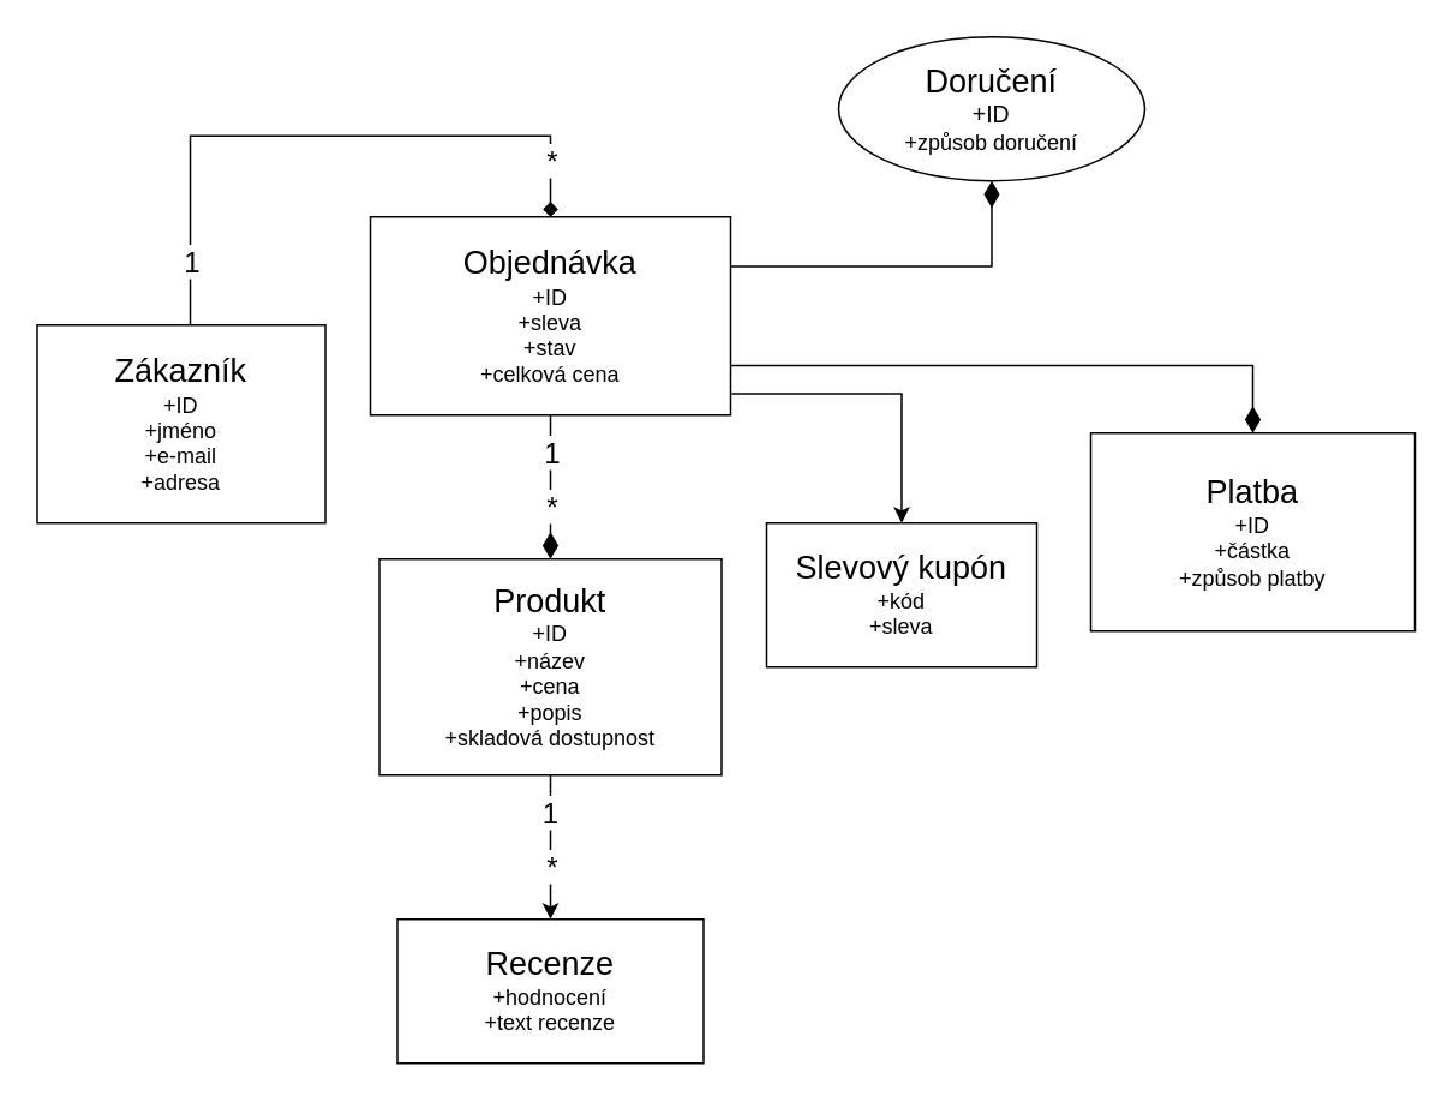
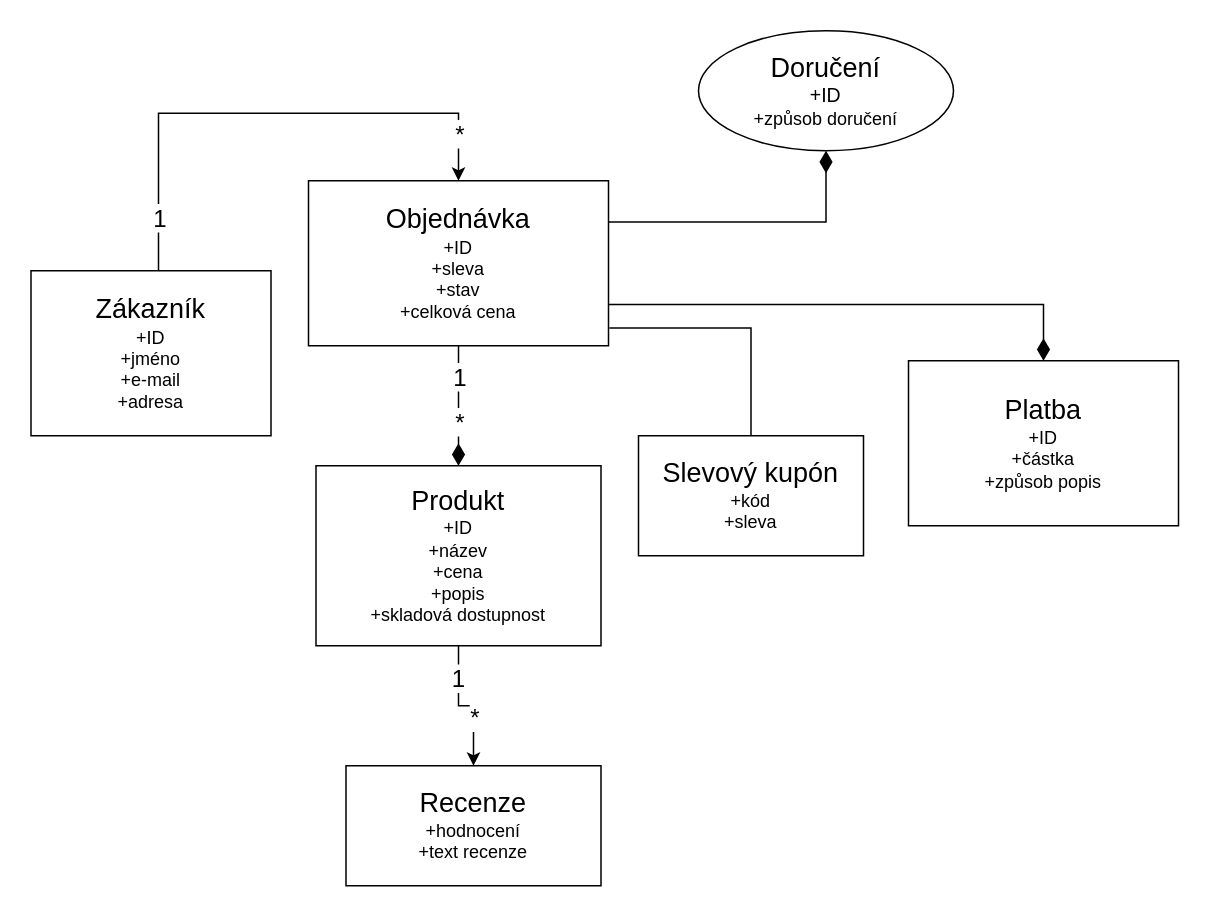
- <mxCell id="2" style="edgeStyle=orthogonalEdgeStyle;rounded=0;orthogonalLoop=1;jettySize=auto;html=1;entryX=0.5;entryY=0;entryDx=0;entryDy=0;endArrow=diamond;" edge="1" parent="1" source="5" target="16"><mxGeometry relative="1" as="geometry"><Array as="points"><mxPoint x="105" y="75" /><mxPoint x="305" y="75" /></Array></mxGeometry></mxCell>
+ <mxCell id="2" style="edgeStyle=orthogonalEdgeStyle;rounded=0;orthogonalLoop=1;jettySize=auto;html=1;entryX=0.5;entryY=0;entryDx=0;entryDy=0;" edge="1" parent="1" source="5" target="16"><mxGeometry relative="1" as="geometry"><Array as="points"><mxPoint x="105" y="75" /><mxPoint x="305" y="75" /></Array></mxGeometry></mxCell>
- <mxCell id="15" style="edgeStyle=orthogonalEdgeStyle;rounded=0;orthogonalLoop=1;jettySize=auto;html=1;exitX=1.003;exitY=0.892;exitDx=0;exitDy=0;entryX=0.5;entryY=0;entryDx=0;entryDy=0;exitPerimeter=0;" edge="1" parent="1" source="16" target="20"><mxGeometry relative="1" as="geometry" /></mxCell>
+ <mxCell id="15" style="edgeStyle=orthogonalEdgeStyle;rounded=0;orthogonalLoop=1;jettySize=auto;html=1;exitX=1.003;exitY=0.892;exitDx=0;exitDy=0;entryX=0.5;entryY=0;entryDx=0;entryDy=0;exitPerimeter=0;endArrow=none;" edge="1" parent="1" source="16" target="20"><mxGeometry relative="1" as="geometry" /></mxCell>
- <mxCell id="17" value="&lt;font style=&quot;font-size: 18px;&quot;&gt;Platba&lt;/font&gt;&lt;div&gt;+ID&lt;/div&gt;&lt;div&gt;+částka&lt;/div&gt;&lt;div&gt;+způsob platby&lt;/div&gt;" style="rounded=0;whiteSpace=wrap;html=1;" vertex="1" parent="1"><mxGeometry x="605" y="240" width="180" height="110" as="geometry" /></mxCell>
+ <mxCell id="17" value="&lt;font style=&quot;font-size: 18px;&quot;&gt;Platba&lt;/font&gt;&lt;div&gt;+ID&lt;/div&gt;&lt;div&gt;+částka&lt;/div&gt;&lt;div&gt;+způsob popis&lt;/div&gt;" style="rounded=0;whiteSpace=wrap;html=1;" vertex="1" parent="1"><mxGeometry x="605" y="240" width="180" height="110" as="geometry" /></mxCell>
- <mxCell id="19" value="&lt;font style=&quot;font-size: 18px;&quot;&gt;Recenze&lt;/font&gt;&lt;div&gt;+hodnocení&lt;/div&gt;&lt;div&gt;+text recenze&lt;/div&gt;" style="rounded=0;whiteSpace=wrap;html=1;" vertex="1" parent="1"><mxGeometry x="220" y="510" width="170" height="80" as="geometry" /></mxCell>
+ <mxCell id="19" value="&lt;font style=&quot;font-size: 18px;&quot;&gt;Recenze&lt;/font&gt;&lt;div&gt;+hodnocení&lt;/div&gt;&lt;div&gt;+text recenze&lt;/div&gt;" style="rounded=0;whiteSpace=wrap;html=1;" vertex="1" parent="1"><mxGeometry x="230" y="510" width="170" height="80" as="geometry" /></mxCell>
